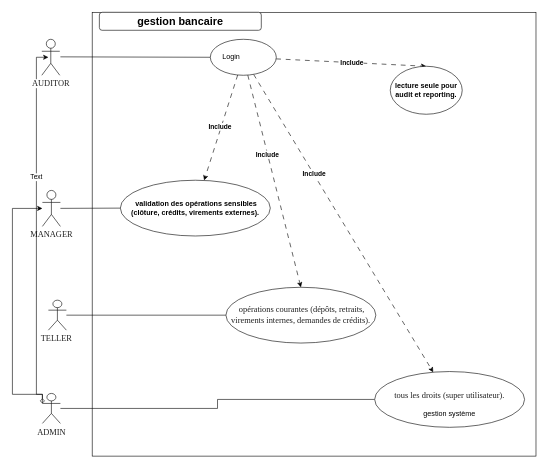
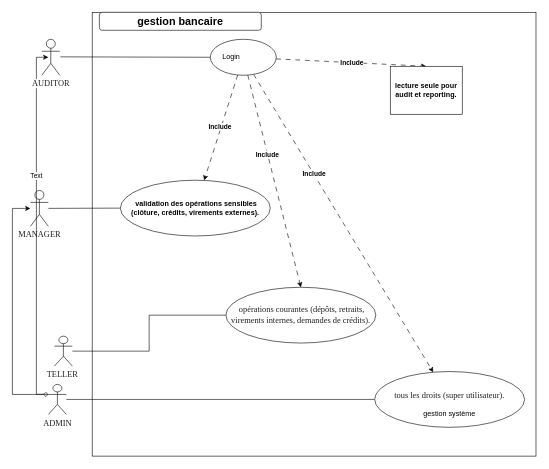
- <mxCell id="17" value="&lt;b&gt;lecture seule pour audit et reporting.&lt;/b&gt;" style="ellipse;whiteSpace=wrap;html=1;" vertex="1" parent="1"><mxGeometry x="650" y="110" width="120" height="80" as="geometry" /></mxCell>
+ <mxCell id="17" value="&lt;b&gt;lecture seule pour audit et reporting.&lt;/b&gt;" style="whiteSpace=wrap;html=1;rounded=0;" vertex="1" parent="1"><mxGeometry x="650" y="110" width="120" height="80" as="geometry" /></mxCell>
- <mxCell id="5" value="&lt;span style=&quot;color: rgba(0, 0, 0, 0.88); font-family: &amp;quot;Nunito Sans&amp;quot;, &amp;quot;sans-serif&amp;quot;; font-size: 14px; text-align: start; text-wrap-mode: wrap; background-color: rgb(255, 255, 255);&quot;&gt;MANAGER&lt;/span&gt;" style="shape=umlActor;verticalLabelPosition=bottom;verticalAlign=top;html=1;outlineConnect=0;" vertex="1" parent="1"><mxGeometry x="70" y="317" width="30" height="60" as="geometry" /></mxCell>
+ <mxCell id="5" value="&lt;span style=&quot;color: rgba(0, 0, 0, 0.88); font-family: &amp;quot;Nunito Sans&amp;quot;, &amp;quot;sans-serif&amp;quot;; font-size: 14px; text-align: start; text-wrap-mode: wrap; background-color: rgb(255, 255, 255);&quot;&gt;MANAGER&lt;/span&gt;" style="shape=umlActor;verticalLabelPosition=bottom;verticalAlign=top;html=1;outlineConnect=0;" vertex="1" parent="1"><mxGeometry x="50" y="317" width="30" height="60" as="geometry" /></mxCell>
- <mxCell id="25" value="&lt;span style=&quot;color: rgba(0, 0, 0, 0.88); font-family: &amp;quot;Nunito Sans&amp;quot;, &amp;quot;sans-serif&amp;quot;; font-size: 14px; text-align: start; text-wrap-mode: wrap; background-color: rgb(255, 255, 255);&quot;&gt;TELLER&amp;nbsp;&lt;/span&gt;" style="shape=umlActor;verticalLabelPosition=bottom;verticalAlign=top;html=1;outlineConnect=0;" vertex="1" parent="1"><mxGeometry x="80" y="500" width="30" height="50" as="geometry" /></mxCell>
+ <mxCell id="25" value="&lt;span style=&quot;color: rgba(0, 0, 0, 0.88); font-family: &amp;quot;Nunito Sans&amp;quot;, &amp;quot;sans-serif&amp;quot;; font-size: 14px; text-align: start; text-wrap-mode: wrap; background-color: rgb(255, 255, 255);&quot;&gt;TELLER&amp;nbsp;&lt;/span&gt;" style="shape=umlActor;verticalLabelPosition=bottom;verticalAlign=top;html=1;outlineConnect=0;" vertex="1" parent="1"><mxGeometry x="90" y="560" width="30" height="50" as="geometry" /></mxCell>
- <mxCell id="22" value="&lt;span style=&quot;color: rgba(0, 0, 0, 0.88); font-family: &amp;quot;Nunito Sans&amp;quot;, &amp;quot;sans-serif&amp;quot;; font-size: 14px; text-align: start; text-wrap-mode: wrap; background-color: rgb(255, 255, 255);&quot;&gt;ADMIN&lt;/span&gt;" style="shape=umlActor;verticalLabelPosition=bottom;verticalAlign=top;html=1;outlineConnect=0;" vertex="1" parent="1"><mxGeometry x="70" y="655.5" width="30" height="50" as="geometry" /></mxCell>
+ <mxCell id="22" value="&lt;span style=&quot;color: rgba(0, 0, 0, 0.88); font-family: &amp;quot;Nunito Sans&amp;quot;, &amp;quot;sans-serif&amp;quot;; font-size: 14px; text-align: start; text-wrap-mode: wrap; background-color: rgb(255, 255, 255);&quot;&gt;ADMIN&lt;/span&gt;" style="shape=umlActor;verticalLabelPosition=bottom;verticalAlign=top;html=1;outlineConnect=0;" vertex="1" parent="1"><mxGeometry x="80" y="640.5" width="30" height="50" as="geometry" /></mxCell>
